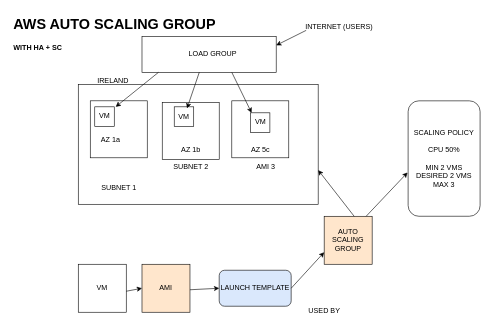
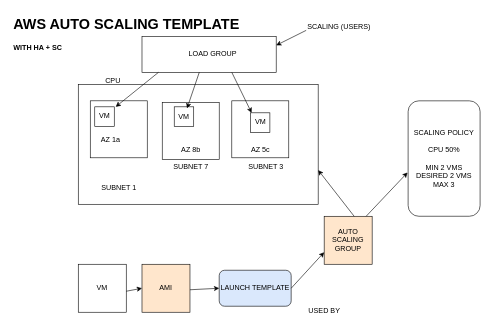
- <mxCell id="37" value="&lt;h1 style=&quot;margin-top: 0px;&quot;&gt;AWS AUTO SCALING GROUP&lt;/h1&gt;&lt;p&gt;&lt;b&gt;WITH HA + SC&lt;/b&gt;&lt;/p&gt;" style="text;html=1;whiteSpace=wrap;overflow=hidden;rounded=0;" vertex="1" parent="1"><mxGeometry width="401.25" height="90" as="geometry" x="20" y="20" /></mxCell>
+ <mxCell id="37" value="&lt;h1 style=&quot;margin-top: 0px;&quot;&gt;AWS AUTO SCALING TEMPLATE&lt;/h1&gt;&lt;p&gt;&lt;b&gt;WITH HA + SC&lt;/b&gt;&lt;/p&gt;" style="text;html=1;whiteSpace=wrap;overflow=hidden;rounded=0;" vertex="1" parent="1"><mxGeometry width="401.25" height="90" as="geometry" x="20" y="20" /></mxCell>
- <mxCell id="35" value="INTERNET (USERS)" style="text;html=1;align=center;verticalAlign=middle;whiteSpace=wrap;rounded=0;" vertex="1" parent="1"><mxGeometry x="500" y="30" width="130" height="30" as="geometry" /></mxCell>
+ <mxCell id="35" value="SCALING (USERS)" style="text;html=1;align=center;verticalAlign=middle;whiteSpace=wrap;rounded=0;" vertex="1" parent="1"><mxGeometry x="500" y="30" width="130" height="30" as="geometry" /></mxCell>
- <mxCell id="36" value="IRELAND" style="text;html=1;align=center;verticalAlign=middle;whiteSpace=wrap;rounded=0;" vertex="1" parent="1"><mxGeometry x="157.5" y="120" width="60" height="30" as="geometry" /></mxCell>
+ <mxCell id="36" value="CPU" style="text;html=1;align=center;verticalAlign=middle;whiteSpace=wrap;rounded=0;" vertex="1" parent="1"><mxGeometry x="157.5" y="120" width="60" height="30" as="geometry" /></mxCell>
- <mxCell id="16" value="AZ 1b" style="text;html=1;align=center;verticalAlign=middle;whiteSpace=wrap;rounded=0;" vertex="1" parent="1"><mxGeometry x="287.5" y="235" width="60" height="30" as="geometry" /></mxCell>
+ <mxCell id="16" value="AZ 8b" style="text;html=1;align=center;verticalAlign=middle;whiteSpace=wrap;rounded=0;" vertex="1" parent="1"><mxGeometry x="287.5" y="235" width="60" height="30" as="geometry" /></mxCell>
- <mxCell id="13" value="SUBNET 2" style="text;html=1;align=center;verticalAlign=middle;whiteSpace=wrap;rounded=0;" vertex="1" parent="1"><mxGeometry x="278.75" y="262.5" width="77.5" height="30" as="geometry" /></mxCell>
+ <mxCell id="13" value="SUBNET 7" style="text;html=1;align=center;verticalAlign=middle;whiteSpace=wrap;rounded=0;" vertex="1" parent="1"><mxGeometry x="278.75" y="262.5" width="77.5" height="30" as="geometry" /></mxCell>
- <mxCell id="14" value="AMI 3" style="text;html=1;align=center;verticalAlign=middle;whiteSpace=wrap;rounded=0;" vertex="1" parent="1"><mxGeometry x="403.5" y="262.5" width="77.5" height="30" as="geometry" /></mxCell>
+ <mxCell id="14" value="SUBNET 3" style="text;html=1;align=center;verticalAlign=middle;whiteSpace=wrap;rounded=0;" vertex="1" parent="1"><mxGeometry x="403.5" y="262.5" width="77.5" height="30" as="geometry" /></mxCell>
